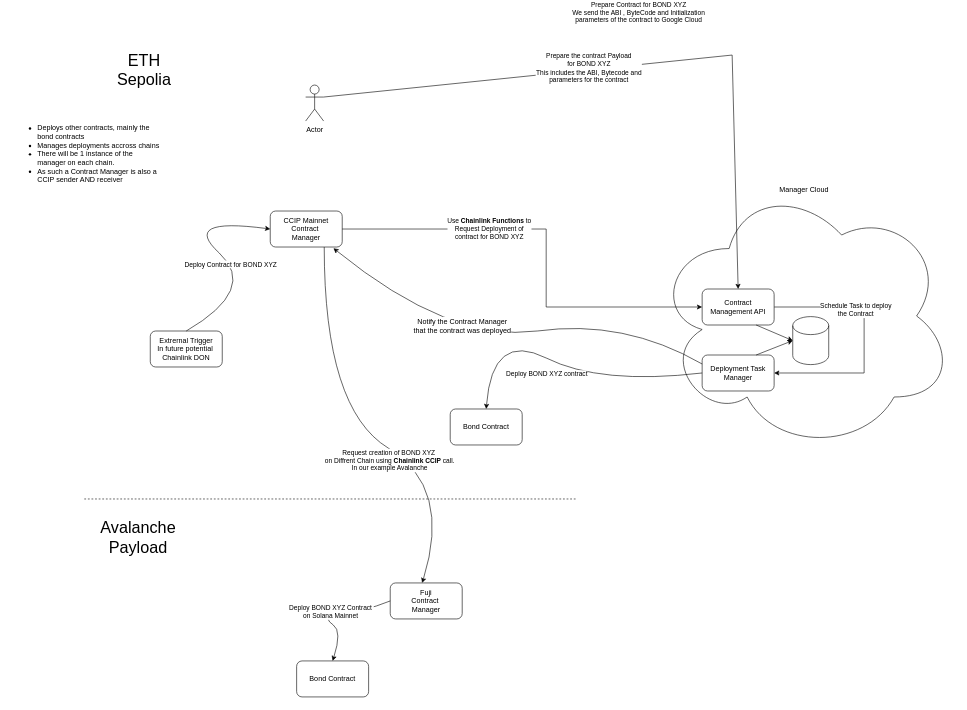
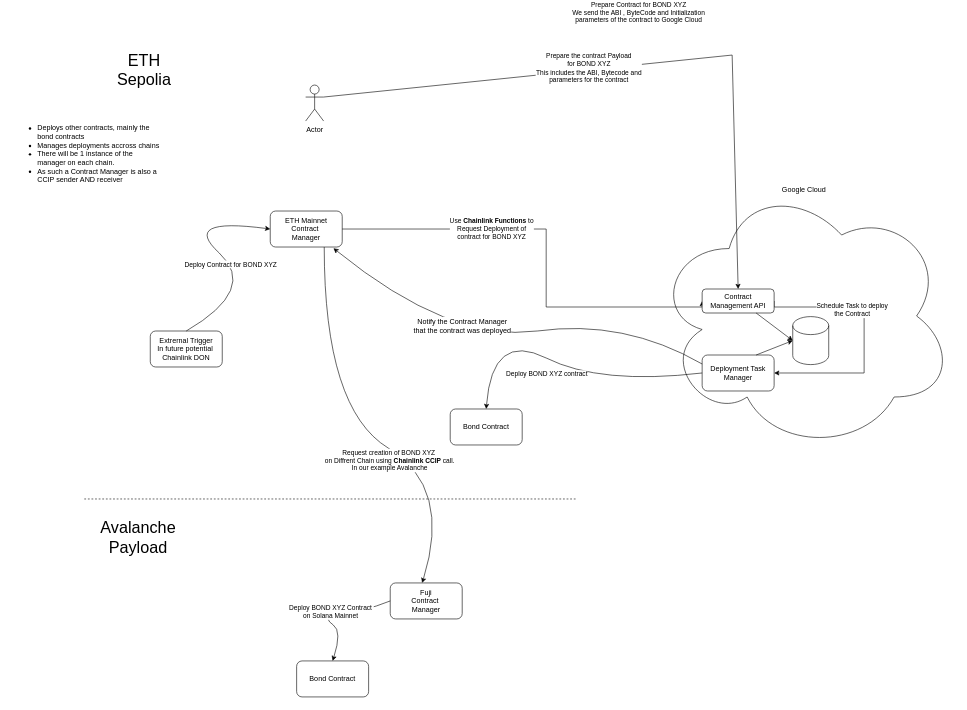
- <mxCell id="17" value="Manager Cloud" style="ellipse;shape=cloud;whiteSpace=wrap;html=1;verticalAlign=top;" vertex="1" parent="1"><mxGeometry x="1090" y="250" width="500" height="450" as="geometry" /></mxCell>
+ <mxCell id="17" value="Google Cloud" style="ellipse;shape=cloud;whiteSpace=wrap;html=1;verticalAlign=top;" vertex="1" parent="1"><mxGeometry x="1090" y="250" width="500" height="450" as="geometry" /></mxCell>
- <mxCell id="2" value="&lt;div&gt;CCIP Mainnet&lt;/div&gt;Contract&amp;nbsp;&lt;div&gt;Manager&lt;/div&gt;" style="rounded=1;whiteSpace=wrap;html=1;" parent="1" vertex="1"><mxGeometry x="450" y="300" width="120" height="60" as="geometry" /></mxCell>
+ <mxCell id="2" value="&lt;div&gt;ETH Mainnet&lt;/div&gt;Contract&amp;nbsp;&lt;div&gt;Manager&lt;/div&gt;" style="rounded=1;whiteSpace=wrap;html=1;" parent="1" vertex="1"><mxGeometry x="450" y="300" width="120" height="60" as="geometry" /></mxCell>
- <mxCell id="25" value="Contract Management API" style="rounded=1;whiteSpace=wrap;html=1;" vertex="1" parent="1"><mxGeometry x="1170" y="430" width="120" height="60" as="geometry" /></mxCell>
+ <mxCell id="25" value="Contract Management API" style="rounded=1;whiteSpace=wrap;html=1;" vertex="1" parent="1"><mxGeometry x="1170" y="430" width="120" height="40" as="geometry" /></mxCell>
